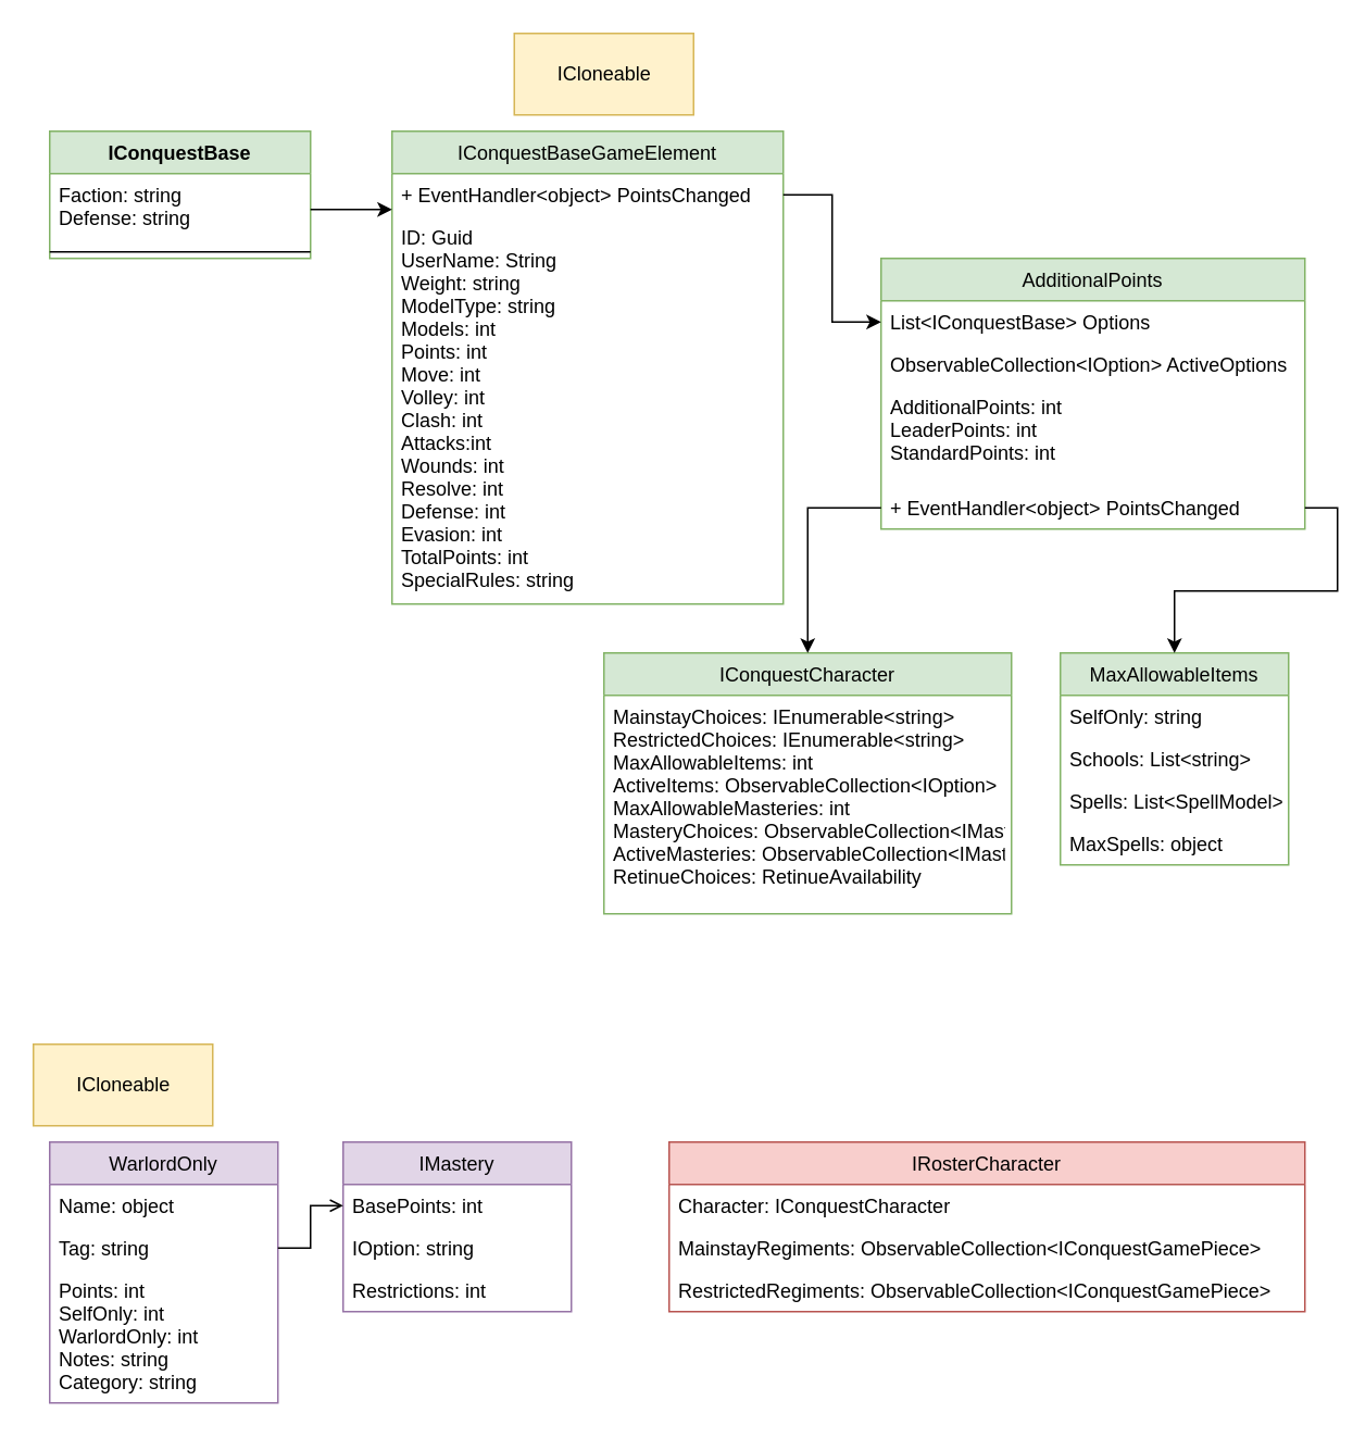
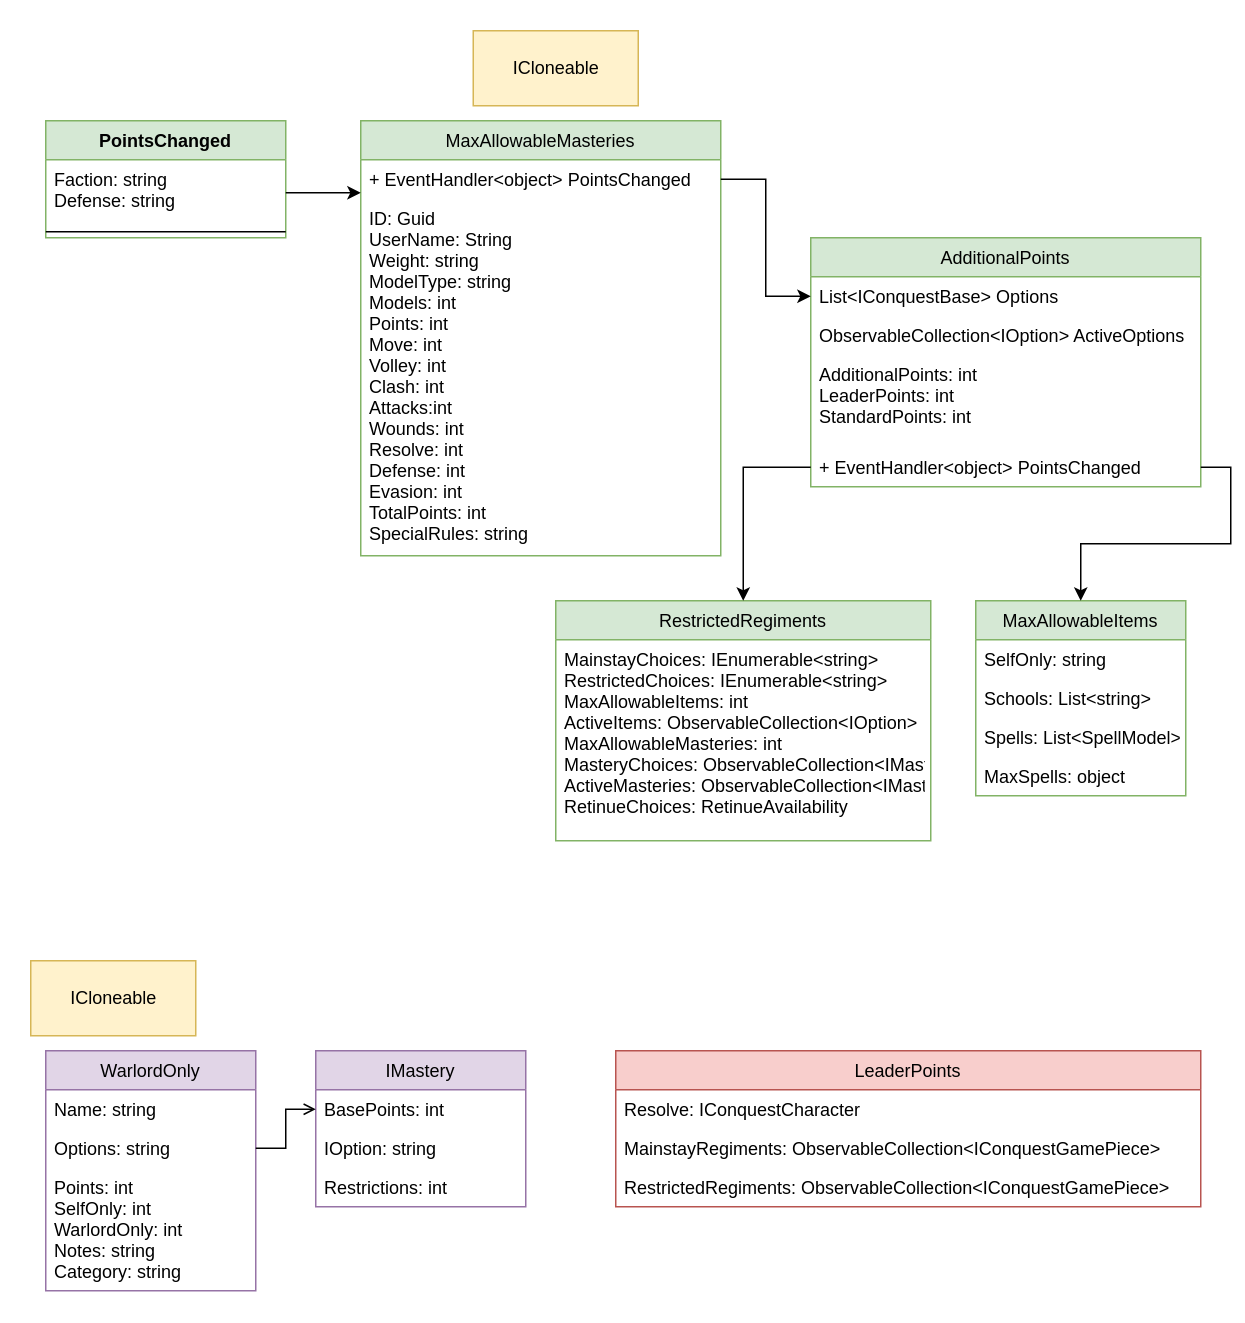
- <mxCell id="2" value="IConquestBase" style="swimlane;fontStyle=1;align=center;verticalAlign=top;childLayout=stackLayout;horizontal=1;startSize=26;horizontalStack=0;resizeParent=1;resizeParentMax=0;resizeLast=0;collapsible=1;marginBottom=0;fillColor=#d5e8d4;strokeColor=#82b366;" vertex="1" parent="1"><mxGeometry x="30" y="80" width="160" height="78" as="geometry" /></mxCell>
+ <mxCell id="2" value="PointsChanged" style="swimlane;fontStyle=1;align=center;verticalAlign=top;childLayout=stackLayout;horizontal=1;startSize=26;horizontalStack=0;resizeParent=1;resizeParentMax=0;resizeLast=0;collapsible=1;marginBottom=0;fillColor=#d5e8d4;strokeColor=#82b366;" vertex="1" parent="1"><mxGeometry x="30" y="80" width="160" height="78" as="geometry" /></mxCell>
- <mxCell id="5" value="IConquestBaseGameElement" style="swimlane;fontStyle=0;childLayout=stackLayout;horizontal=1;startSize=26;fillColor=#d5e8d4;horizontalStack=0;resizeParent=1;resizeParentMax=0;resizeLast=0;collapsible=1;marginBottom=0;strokeColor=#82b366;" vertex="1" parent="1"><mxGeometry x="240" y="80" width="240" height="290" as="geometry" /></mxCell>
+ <mxCell id="5" value="MaxAllowableMasteries" style="swimlane;fontStyle=0;childLayout=stackLayout;horizontal=1;startSize=26;fillColor=#d5e8d4;horizontalStack=0;resizeParent=1;resizeParentMax=0;resizeLast=0;collapsible=1;marginBottom=0;strokeColor=#82b366;" vertex="1" parent="1"><mxGeometry x="240" y="80" width="240" height="290" as="geometry" /></mxCell>
- <mxCell id="16" value="IConquestCharacter" style="swimlane;fontStyle=0;childLayout=stackLayout;horizontal=1;startSize=26;fillColor=#d5e8d4;horizontalStack=0;resizeParent=1;resizeParentMax=0;resizeLast=0;collapsible=1;marginBottom=0;strokeColor=#82b366;" vertex="1" parent="1"><mxGeometry x="370" y="400" width="250" height="160" as="geometry" /></mxCell>
+ <mxCell id="16" value="RestrictedRegiments" style="swimlane;fontStyle=0;childLayout=stackLayout;horizontal=1;startSize=26;fillColor=#d5e8d4;horizontalStack=0;resizeParent=1;resizeParentMax=0;resizeLast=0;collapsible=1;marginBottom=0;strokeColor=#82b366;" vertex="1" parent="1"><mxGeometry x="370" y="400" width="250" height="160" as="geometry" /></mxCell>
- <mxCell id="35" value="IRosterCharacter" style="swimlane;fontStyle=0;childLayout=stackLayout;horizontal=1;startSize=26;fillColor=#f8cecc;horizontalStack=0;resizeParent=1;resizeParentMax=0;resizeLast=0;collapsible=1;marginBottom=0;strokeColor=#b85450;" vertex="1" parent="1"><mxGeometry x="410" y="700" width="390" height="104" as="geometry" /></mxCell>
+ <mxCell id="35" value="LeaderPoints" style="swimlane;fontStyle=0;childLayout=stackLayout;horizontal=1;startSize=26;fillColor=#f8cecc;horizontalStack=0;resizeParent=1;resizeParentMax=0;resizeLast=0;collapsible=1;marginBottom=0;strokeColor=#b85450;" vertex="1" parent="1"><mxGeometry x="410" y="700" width="390" height="104" as="geometry" /></mxCell>
- <mxCell id="20" value="Name: object" style="text;strokeColor=none;fillColor=none;align=left;verticalAlign=top;spacingLeft=4;spacingRight=4;overflow=hidden;rotatable=0;points=[[0,0.5],[1,0.5]];portConstraint=eastwest;" vertex="1" parent="19"><mxGeometry y="26" width="140" height="26" as="geometry" /></mxCell>
+ <mxCell id="20" value="Name: string" style="text;strokeColor=none;fillColor=none;align=left;verticalAlign=top;spacingLeft=4;spacingRight=4;overflow=hidden;rotatable=0;points=[[0,0.5],[1,0.5]];portConstraint=eastwest;" vertex="1" parent="19"><mxGeometry y="26" width="140" height="26" as="geometry" /></mxCell>
- <mxCell id="36" value="Character: IConquestCharacter" style="text;strokeColor=none;fillColor=none;align=left;verticalAlign=top;spacingLeft=4;spacingRight=4;overflow=hidden;rotatable=0;points=[[0,0.5],[1,0.5]];portConstraint=eastwest;" vertex="1" parent="35"><mxGeometry y="26" width="390" height="26" as="geometry" /></mxCell>
+ <mxCell id="36" value="Resolve: IConquestCharacter" style="text;strokeColor=none;fillColor=none;align=left;verticalAlign=top;spacingLeft=4;spacingRight=4;overflow=hidden;rotatable=0;points=[[0,0.5],[1,0.5]];portConstraint=eastwest;" vertex="1" parent="35"><mxGeometry y="26" width="390" height="26" as="geometry" /></mxCell>
- <mxCell id="21" value="Tag: string" style="text;strokeColor=none;fillColor=none;align=left;verticalAlign=top;spacingLeft=4;spacingRight=4;overflow=hidden;rotatable=0;points=[[0,0.5],[1,0.5]];portConstraint=eastwest;" vertex="1" parent="19"><mxGeometry y="52" width="140" height="26" as="geometry" /></mxCell>
+ <mxCell id="21" value="Options: string" style="text;strokeColor=none;fillColor=none;align=left;verticalAlign=top;spacingLeft=4;spacingRight=4;overflow=hidden;rotatable=0;points=[[0,0.5],[1,0.5]];portConstraint=eastwest;" vertex="1" parent="19"><mxGeometry y="52" width="140" height="26" as="geometry" /></mxCell>
